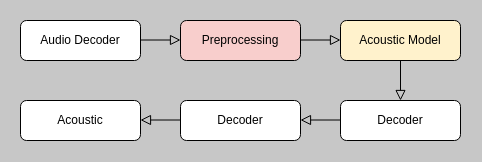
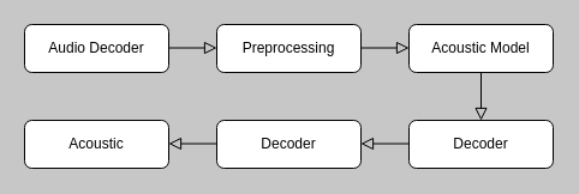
- <mxCell id="4" value="Preprocessing" style="rounded=1;whiteSpace=wrap;html=1;fontSize=12;glass=0;strokeWidth=1;shadow=0;fillColor=#f8cecc;" vertex="1" parent="1"><mxGeometry x="180" y="20" width="120" height="40" as="geometry" /></mxCell>
+ <mxCell id="4" value="Preprocessing" style="rounded=1;whiteSpace=wrap;html=1;fontSize=12;glass=0;strokeWidth=1;shadow=0;" vertex="1" parent="1"><mxGeometry x="180" y="20" width="120" height="40" as="geometry" /></mxCell>
- <mxCell id="5" value="Acoustic Model" style="rounded=1;whiteSpace=wrap;html=1;fontSize=12;glass=0;strokeWidth=1;shadow=0;fillColor=#fff2cc;" vertex="1" parent="1"><mxGeometry x="340" y="20" width="120" height="40" as="geometry" /></mxCell>
+ <mxCell id="5" value="Acoustic Model" style="rounded=1;whiteSpace=wrap;html=1;fontSize=12;glass=0;strokeWidth=1;shadow=0;" vertex="1" parent="1"><mxGeometry x="340" y="20" width="120" height="40" as="geometry" /></mxCell>
